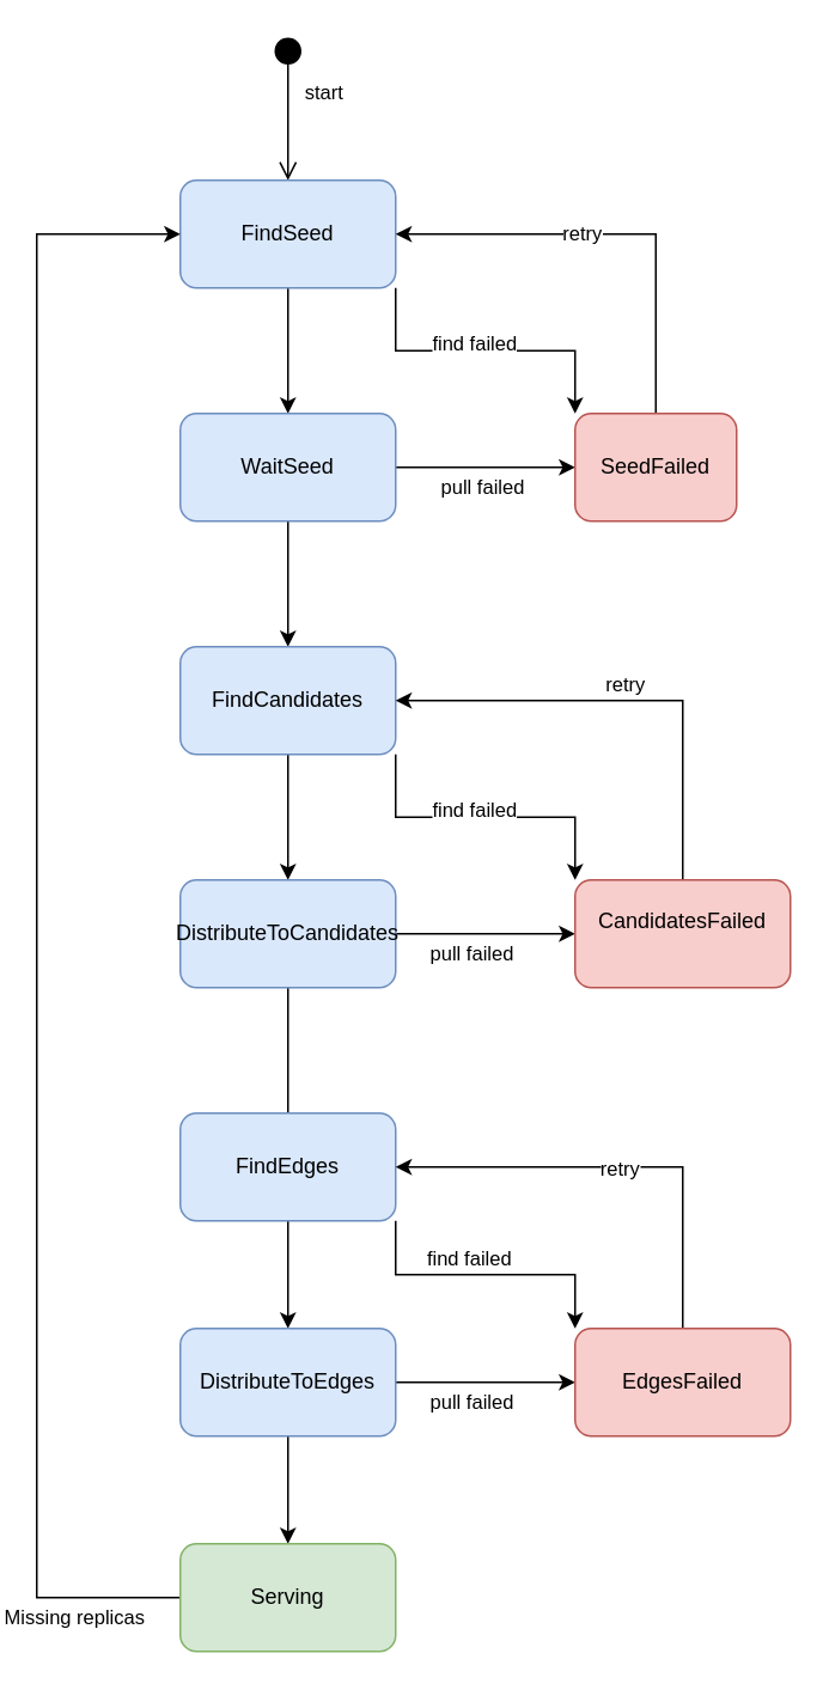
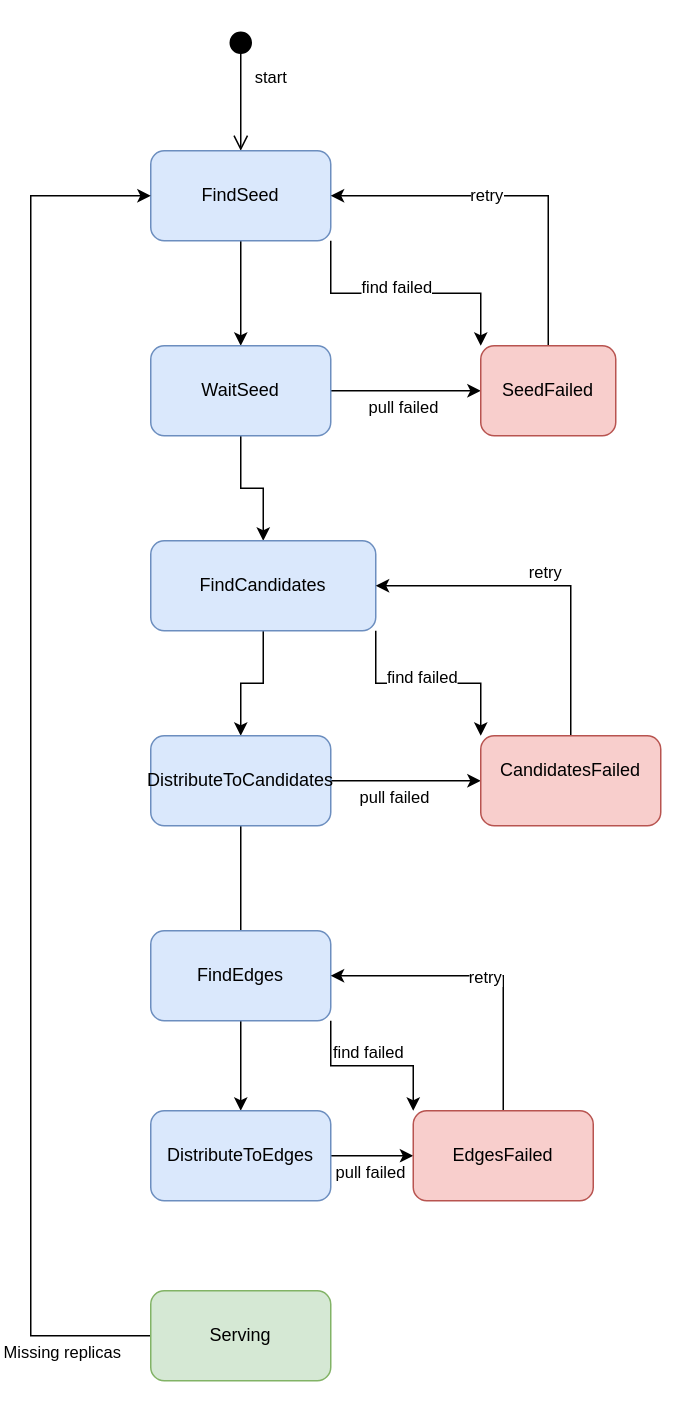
- <mxCell id="14" value="FindCandidates&lt;br style=&quot;border-color: var(--border-color);&quot;&gt;" style="rounded=1;whiteSpace=wrap;html=1;fillColor=#dae8fc;strokeColor=#6c8ebf;" vertex="1" parent="1"><mxGeometry x="100" y="360" width="120" height="60" as="geometry" /></mxCell>
+ <mxCell id="14" value="FindCandidates&lt;br style=&quot;border-color: var(--border-color);&quot;&gt;" style="rounded=1;whiteSpace=wrap;html=1;fillColor=#dae8fc;strokeColor=#6c8ebf;" vertex="1" parent="1"><mxGeometry x="100" y="360" width="150" height="60" as="geometry" /></mxCell>
- <mxCell id="32" value="EdgesFailed" style="rounded=1;whiteSpace=wrap;html=1;fillColor=#f8cecc;strokeColor=#b85450;" vertex="1" parent="1"><mxGeometry x="320" y="740" width="120" height="60" as="geometry" /></mxCell>
+ <mxCell id="32" value="EdgesFailed" style="rounded=1;whiteSpace=wrap;html=1;fillColor=#f8cecc;strokeColor=#b85450;" vertex="1" parent="1"><mxGeometry x="275" y="740" width="120" height="60" as="geometry" /></mxCell>
- <mxCell id="26" style="edgeStyle=orthogonalEdgeStyle;rounded=0;orthogonalLoop=1;jettySize=auto;html=1;exitX=0.5;exitY=1;exitDx=0;exitDy=0;entryX=0.5;entryY=0;entryDx=0;entryDy=0;" edge="1" parent="1" source="29" target="38"><mxGeometry relative="1" as="geometry" /></mxCell>
